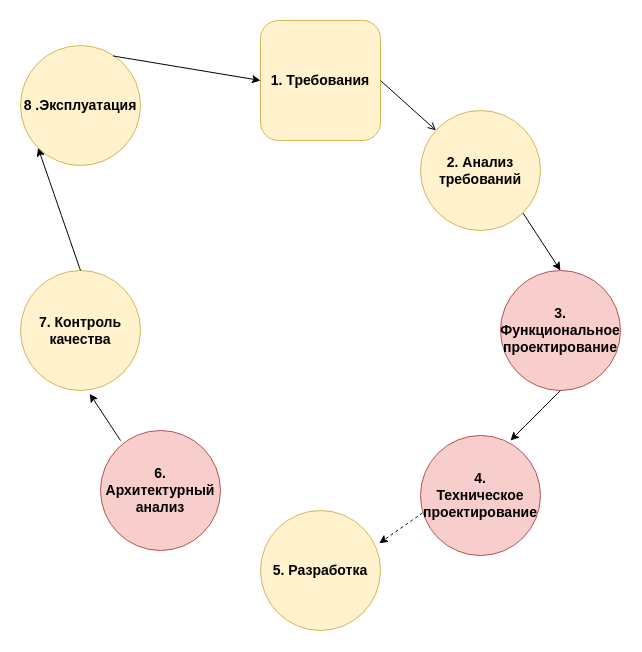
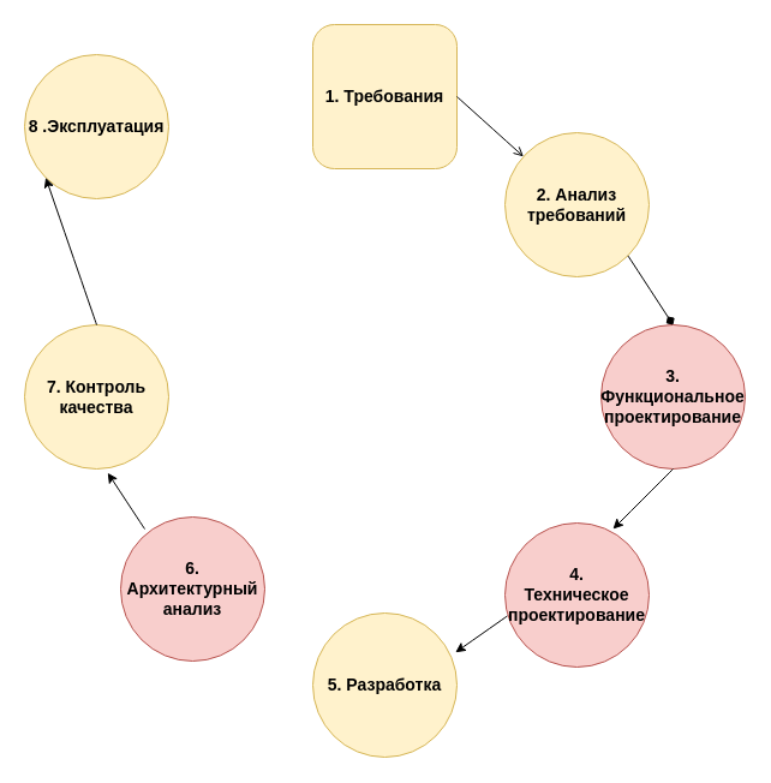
- <mxCell id="16" value="" style="endArrow=classic;html=1;rounded=0;fontSize=14;curved=1;exitX=0.77;exitY=0.087;exitDx=0;exitDy=0;exitPerimeter=0;entryX=0;entryY=0.5;entryDx=0;entryDy=0;" edge="1" parent="1" source="9" target="2"><mxGeometry width="50" height="50" relative="1" as="geometry"><mxPoint x="200" y="120" as="sourcePoint" /><mxPoint x="250" y="70" as="targetPoint" /></mxGeometry></mxCell>
- <mxCell id="11" value="" style="endArrow=classic;html=1;rounded=0;fontSize=14;curved=1;entryX=0.5;entryY=0;entryDx=0;entryDy=0;exitX=1;exitY=1;exitDx=0;exitDy=0;" edge="1" parent="1" source="3" target="4"><mxGeometry width="50" height="50" relative="1" as="geometry"><mxPoint x="550" y="230" as="sourcePoint" /><mxPoint x="460" y="300" as="targetPoint" /></mxGeometry></mxCell>
+ <mxCell id="11" value="" style="endArrow=diamond;html=1;rounded=0;fontSize=14;curved=1;entryX=0.5;entryY=0;entryDx=0;entryDy=0;exitX=1;exitY=1;exitDx=0;exitDy=0;" edge="1" parent="1" source="3" target="4"><mxGeometry width="50" height="50" relative="1" as="geometry"><mxPoint x="550" y="230" as="sourcePoint" /><mxPoint x="460" y="300" as="targetPoint" /></mxGeometry></mxCell>
- <mxCell id="13" value="" style="endArrow=classic;html=1;rounded=0;fontSize=14;curved=1;exitX=0.017;exitY=0.645;exitDx=0;exitDy=0;entryX=0.99;entryY=0.273;entryDx=0;entryDy=0;entryPerimeter=0;exitPerimeter=0;dashed=1;" edge="1" parent="1" source="5" target="6"><mxGeometry width="50" height="50" relative="1" as="geometry"><mxPoint x="420" y="650" as="sourcePoint" /><mxPoint x="470" y="600" as="targetPoint" /></mxGeometry></mxCell>
+ <mxCell id="13" value="" style="endArrow=classic;html=1;rounded=0;fontSize=14;curved=1;exitX=0.017;exitY=0.645;exitDx=0;exitDy=0;entryX=0.99;entryY=0.273;entryDx=0;entryDy=0;entryPerimeter=0;exitPerimeter=0;" edge="1" parent="1" source="5" target="6"><mxGeometry width="50" height="50" relative="1" as="geometry"><mxPoint x="420" y="650" as="sourcePoint" /><mxPoint x="470" y="600" as="targetPoint" /></mxGeometry></mxCell>
